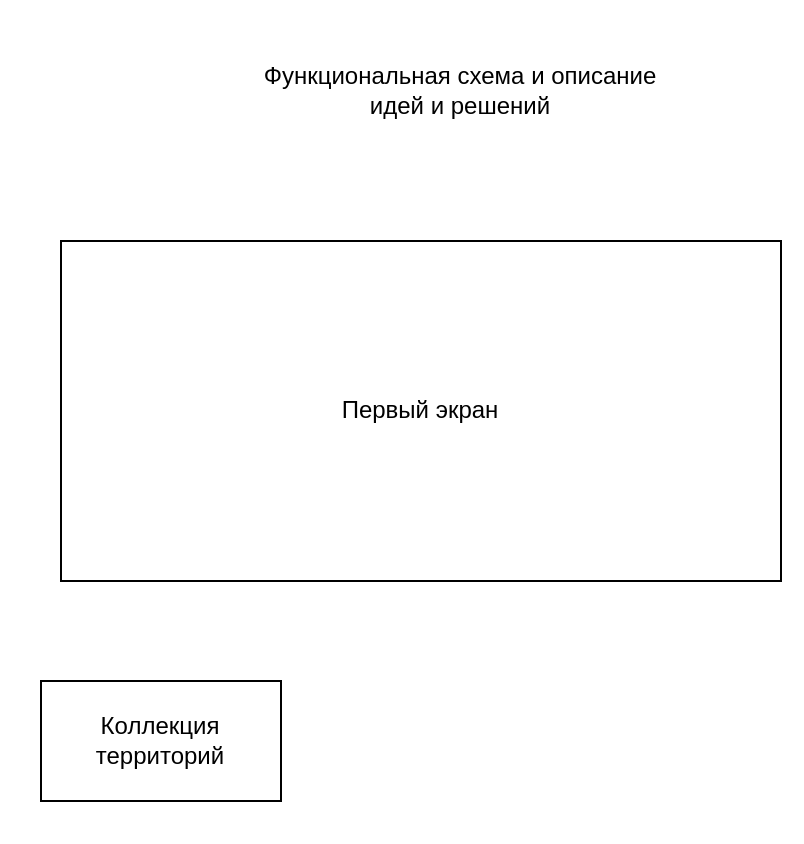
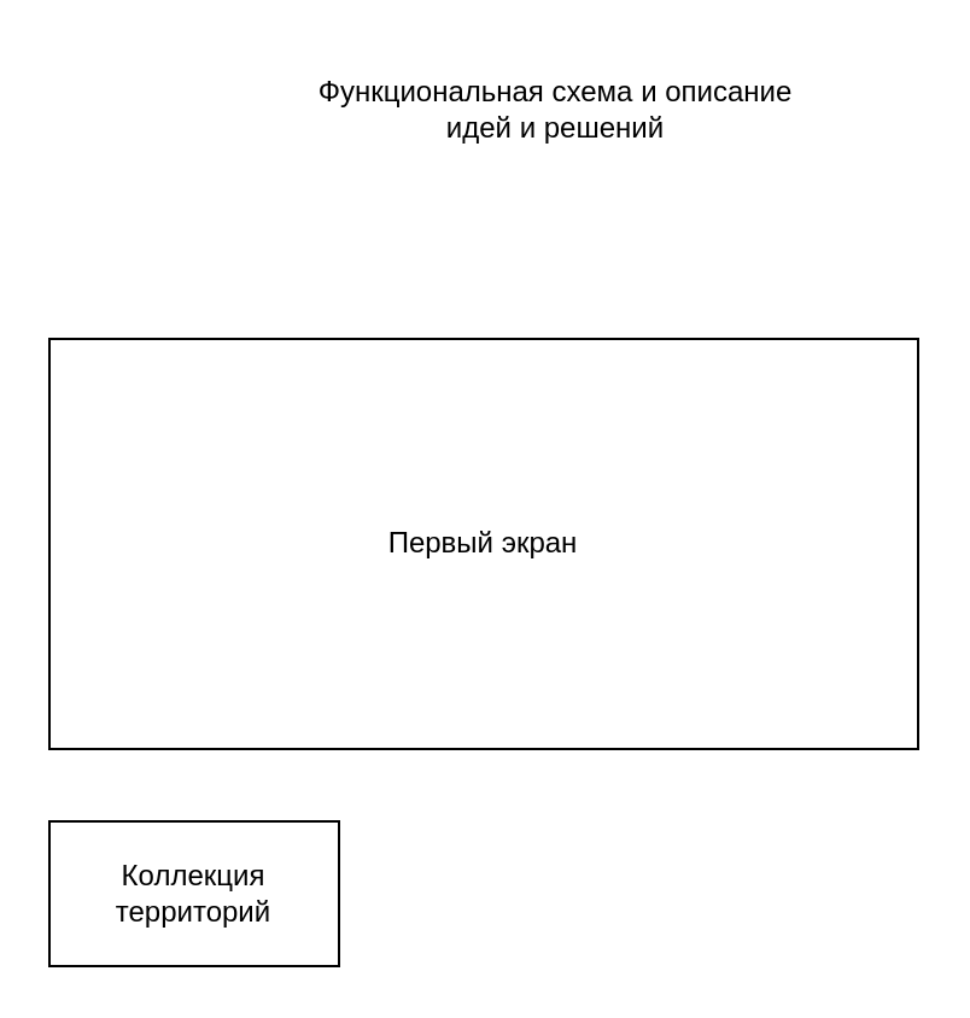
- <mxCell id="2" value="Первый экран" style="rounded=0;whiteSpace=wrap;html=1;" vertex="1" parent="1"><mxGeometry x="30" y="120" width="360" height="170" as="geometry" /></mxCell>
+ <mxCell id="2" value="Первый экран" style="rounded=0;whiteSpace=wrap;html=1;" vertex="1" parent="1"><mxGeometry x="20" y="140" width="360" height="170" as="geometry" /></mxCell>
